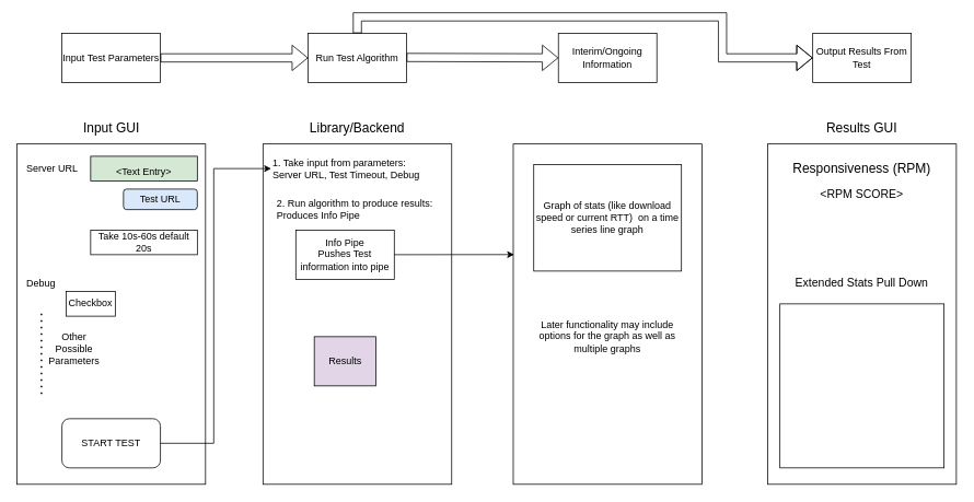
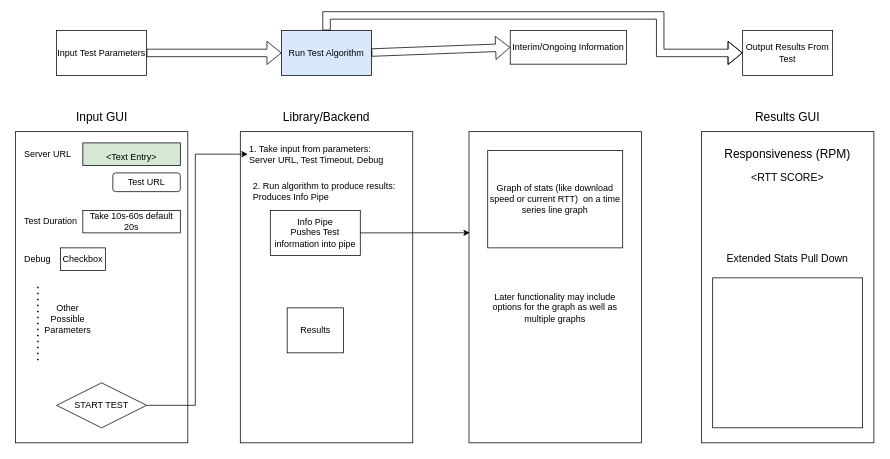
- <mxCell id="6" value="Run Test Algorithm" style="rounded=0;whiteSpace=wrap;html=1;" vertex="1" parent="1"><mxGeometry x="375" y="40" width="120" height="60" as="geometry" /></mxCell>
+ <mxCell id="6" value="Run Test Algorithm" style="rounded=0;whiteSpace=wrap;html=1;fillColor=#dae8fc;" vertex="1" parent="1"><mxGeometry x="375" y="40" width="120" height="60" as="geometry" /></mxCell>
- <mxCell id="5" value="Interim/Ongoing Information" style="rounded=0;whiteSpace=wrap;html=1;" vertex="1" parent="1"><mxGeometry x="680" y="40" width="120" height="60" as="geometry" /></mxCell>
+ <mxCell id="5" value="Interim/Ongoing Information" style="rounded=0;whiteSpace=wrap;html=1;" vertex="1" parent="1"><mxGeometry x="680" y="40" width="155" height="45" as="geometry" /></mxCell>
- <mxCell id="35" value="&lt;font style=&quot;font-size: 14px;&quot;&gt;&amp;lt;RPM SCORE&amp;gt;&lt;/font&gt;" style="text;html=1;strokeColor=none;fillColor=none;align=center;verticalAlign=middle;whiteSpace=wrap;rounded=0;fontSize=16;" vertex="1" parent="1"><mxGeometry x="990" y="220" width="120" height="30" as="geometry" /></mxCell>
+ <mxCell id="35" value="&lt;font style=&quot;font-size: 14px;&quot;&gt;&amp;lt;RTT SCORE&amp;gt;&lt;/font&gt;" style="text;html=1;strokeColor=none;fillColor=none;align=center;verticalAlign=middle;whiteSpace=wrap;rounded=0;fontSize=16;" vertex="1" parent="1"><mxGeometry x="990" y="220" width="120" height="30" as="geometry" /></mxCell>
- <mxCell id="14" value="Test URL" style="rounded=1;whiteSpace=wrap;html=1;fontSize=12;fillColor=#dae8fc;" vertex="1" parent="1"><mxGeometry x="150" y="230" width="90" height="25" as="geometry" /></mxCell>
+ <mxCell id="14" value="Test URL" style="rounded=1;whiteSpace=wrap;html=1;fontSize=12;" vertex="1" parent="1"><mxGeometry x="150" y="230" width="90" height="25" as="geometry" /></mxCell>
+ <mxCell id="13" value="Test Duration" style="text;html=1;strokeColor=none;fillColor=none;align=left;verticalAlign=middle;whiteSpace=wrap;rounded=0;fontSize=12;" vertex="1" parent="1"><mxGeometry x="30" y="280" width="80" height="30" as="geometry" /></mxCell>
- <mxCell id="17" value="Checkbox" style="rounded=0;whiteSpace=wrap;html=1;fontSize=12;" vertex="1" parent="1"><mxGeometry x="80" y="355" width="60" height="30" as="geometry" /></mxCell>
+ <mxCell id="17" value="Checkbox" style="rounded=0;whiteSpace=wrap;html=1;fontSize=12;" vertex="1" parent="1"><mxGeometry x="80" y="330" width="60" height="30" as="geometry" /></mxCell>
- <mxCell id="25" value="Results" style="rounded=0;whiteSpace=wrap;html=1;fontSize=12;fillColor=#e1d5e7;" vertex="1" parent="1"><mxGeometry x="382.5" y="410" width="75" height="60" as="geometry" /></mxCell>
+ <mxCell id="25" value="Results" style="rounded=0;whiteSpace=wrap;html=1;fontSize=12;" vertex="1" parent="1"><mxGeometry x="382.5" y="410" width="75" height="60" as="geometry" /></mxCell>
- <mxCell id="20" value="START TEST" style="rounded=1;whiteSpace=wrap;html=1;fontSize=12;" vertex="1" parent="1"><mxGeometry x="75" y="510" width="120" height="60" as="geometry" /></mxCell>
+ <mxCell id="20" value="START TEST" style="rhombus;whiteSpace=wrap;html=1;fontSize=12;" vertex="1" parent="1"><mxGeometry x="75" y="510" width="120" height="60" as="geometry" /></mxCell>
